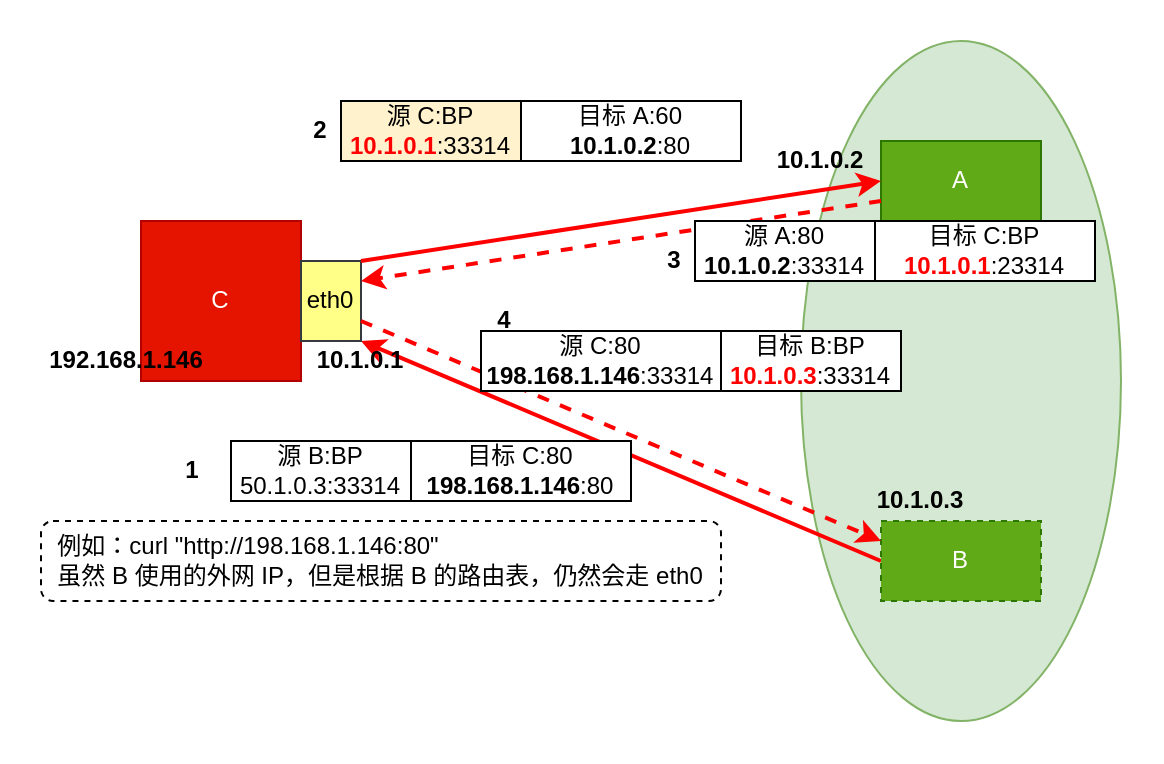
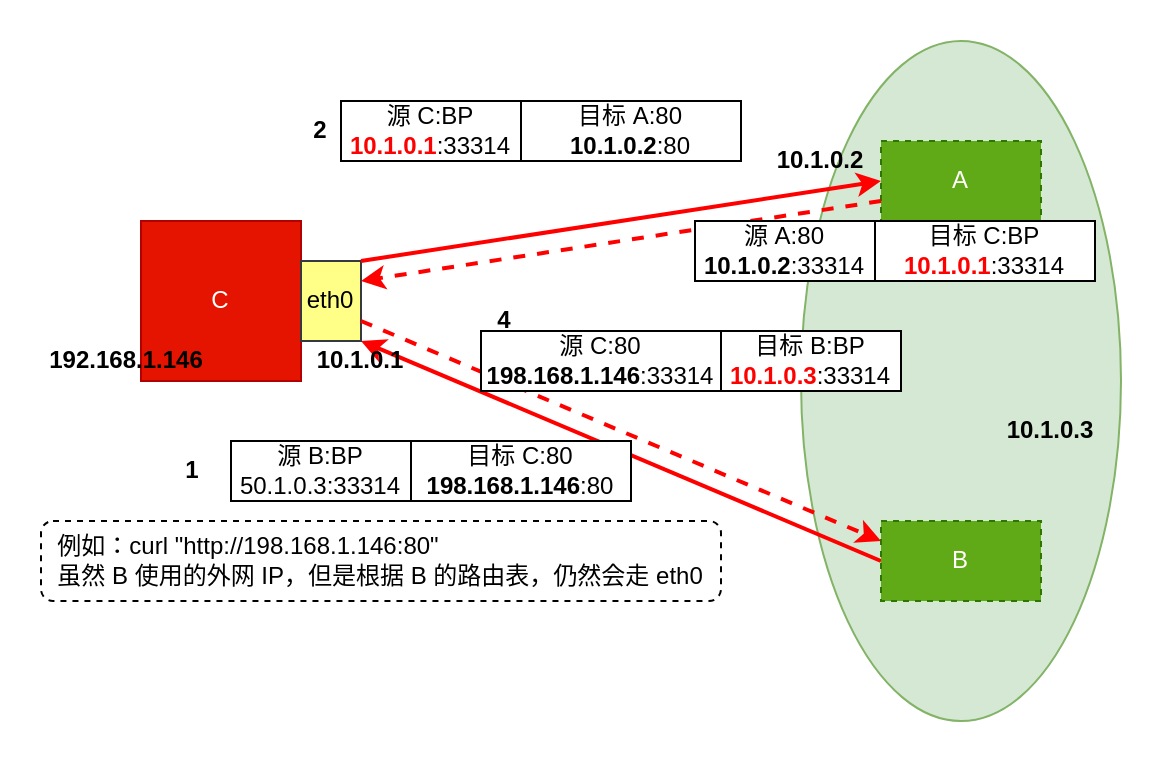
- <mxCell id="17" value="源 C:BP&lt;br&gt;&lt;b&gt;&lt;font color=&quot;#ff0000&quot;&gt;10.1.0.1&lt;/font&gt;&lt;/b&gt;:33314" style="rounded=0;whiteSpace=wrap;html=1;fillColor=#fff2cc;" vertex="1" parent="1"><mxGeometry x="170" y="50" width="90" height="30" as="geometry" /></mxCell>
+ <mxCell id="17" value="源 C:BP&lt;br&gt;&lt;b&gt;&lt;font color=&quot;#ff0000&quot;&gt;10.1.0.1&lt;/font&gt;&lt;/b&gt;:33314" style="rounded=0;whiteSpace=wrap;html=1;" vertex="1" parent="1"><mxGeometry x="170" y="50" width="90" height="30" as="geometry" /></mxCell>
- <mxCell id="18" value="目标 A:60&lt;br&gt;&lt;b&gt;10.1.0.2&lt;/b&gt;:80" style="rounded=0;whiteSpace=wrap;html=1;" vertex="1" parent="1"><mxGeometry x="260" y="50" width="110" height="30" as="geometry" /></mxCell>
+ <mxCell id="18" value="目标 A:80&lt;br&gt;&lt;b&gt;10.1.0.2&lt;/b&gt;:80" style="rounded=0;whiteSpace=wrap;html=1;" vertex="1" parent="1"><mxGeometry x="260" y="50" width="110" height="30" as="geometry" /></mxCell>
- <mxCell id="3" value="A" style="rounded=0;whiteSpace=wrap;html=1;fillColor=#60a917;strokeColor=#2D7600;fontColor=#ffffff;" vertex="1" parent="1"><mxGeometry x="440" y="70" width="80" height="40" as="geometry" /></mxCell>
+ <mxCell id="3" value="A" style="rounded=0;whiteSpace=wrap;html=1;fillColor=#60a917;strokeColor=#2D7600;fontColor=#ffffff;dashed=1;" vertex="1" parent="1"><mxGeometry x="440" y="70" width="80" height="40" as="geometry" /></mxCell>
- <mxCell id="21" value="目标 C:BP&lt;br&gt;&lt;b&gt;&lt;font color=&quot;#ff0000&quot;&gt;10.1.0.1&lt;/font&gt;&lt;/b&gt;:23314" style="rounded=0;whiteSpace=wrap;html=1;" vertex="1" parent="1"><mxGeometry x="437" y="110" width="110" height="30" as="geometry" /></mxCell>
+ <mxCell id="21" value="目标 C:BP&lt;br&gt;&lt;b&gt;&lt;font color=&quot;#ff0000&quot;&gt;10.1.0.1&lt;/font&gt;&lt;/b&gt;:33314" style="rounded=0;whiteSpace=wrap;html=1;" vertex="1" parent="1"><mxGeometry x="437" y="110" width="110" height="30" as="geometry" /></mxCell>
- <mxCell id="26" value="3" style="text;html=1;strokeColor=none;fillColor=none;align=center;verticalAlign=middle;whiteSpace=wrap;rounded=0;fontColor=#000000;fontStyle=1" vertex="1" parent="1"><mxGeometry x="327" y="120" width="20" height="20" as="geometry" /></mxCell>
- <mxCell id="10" value="10.1.0.3" style="text;html=1;strokeColor=none;fillColor=none;align=center;verticalAlign=middle;whiteSpace=wrap;rounded=0;fontStyle=1" vertex="1" parent="1"><mxGeometry x="430" y="240" width="60" height="20" as="geometry" /></mxCell>
+ <mxCell id="10" value="10.1.0.3" style="text;html=1;strokeColor=none;fillColor=none;align=center;verticalAlign=middle;whiteSpace=wrap;rounded=0;fontStyle=1" vertex="1" parent="1"><mxGeometry x="495" y="205" width="60" height="20" as="geometry" /></mxCell>
